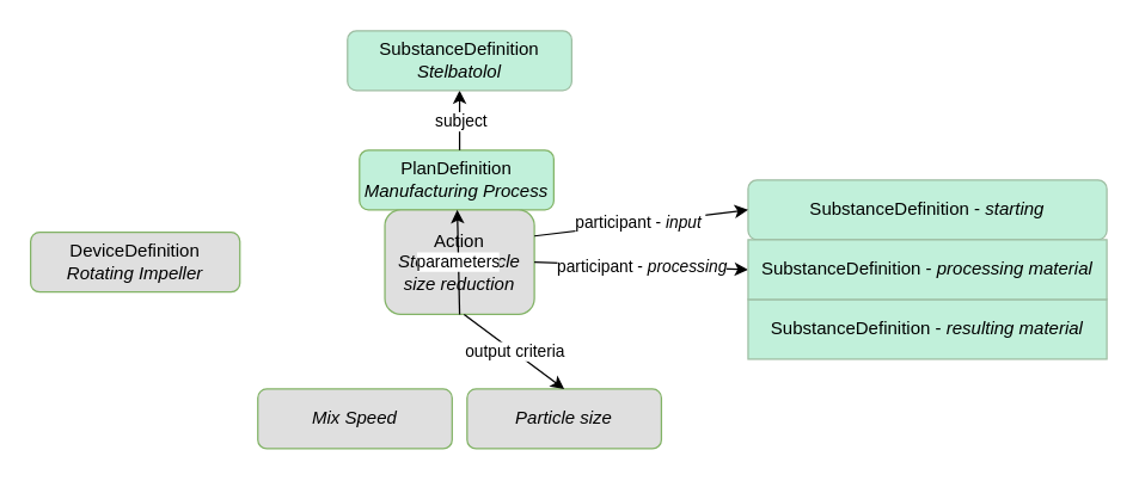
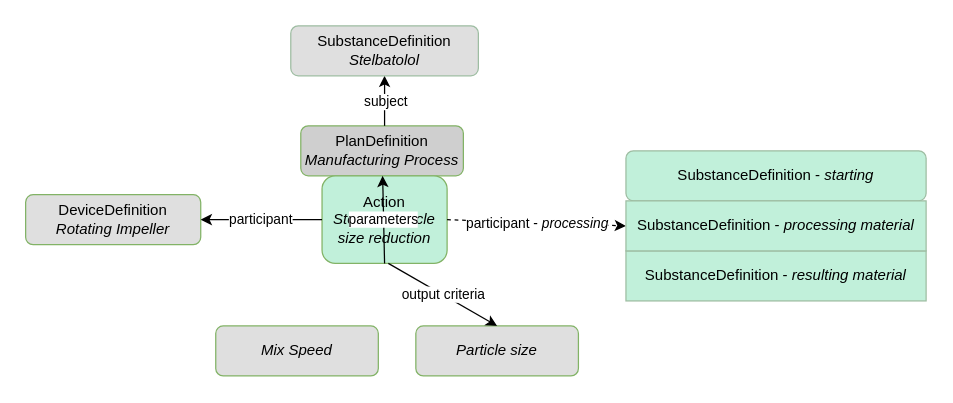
- <mxCell id="6" value="SubstanceDefinition&lt;br&gt;&lt;i style=&quot;border-color: var(--border-color);&quot;&gt;Stelbatolol&lt;/i&gt;" style="rounded=1;whiteSpace=wrap;html=1;fontSize=12;glass=0;strokeWidth=1;shadow=0;fillColor=#c1f0da;strokeColor=#9ebda2;" parent="1" vertex="1"><mxGeometry x="232" y="20" width="150" height="40" as="geometry" /></mxCell>
+ <mxCell id="6" value="SubstanceDefinition&lt;br&gt;&lt;i style=&quot;border-color: var(--border-color);&quot;&gt;Stelbatolol&lt;/i&gt;" style="rounded=1;whiteSpace=wrap;html=1;fontSize=12;glass=0;strokeWidth=1;shadow=0;fillColor=#dfdfdf;strokeColor=#9ebda2;" parent="1" vertex="1"><mxGeometry x="232" y="20" width="150" height="40" as="geometry" /></mxCell>
- <mxCell id="2" value="PlanDefinition&lt;br&gt;&lt;i&gt;Manufacturing Process&lt;/i&gt;" style="rounded=1;whiteSpace=wrap;html=1;fontSize=12;glass=0;strokeWidth=1;shadow=0;fillColor=#c1f0da;strokeColor=#82b366;" parent="1" vertex="1"><mxGeometry x="240" y="100" width="130" height="40" as="geometry" /></mxCell>
+ <mxCell id="2" value="PlanDefinition&lt;br&gt;&lt;i&gt;Manufacturing Process&lt;/i&gt;" style="rounded=1;whiteSpace=wrap;html=1;fontSize=12;glass=0;strokeWidth=1;shadow=0;fillColor=#cfcfcf;strokeColor=#82b366;" parent="1" vertex="1"><mxGeometry x="240" y="100" width="130" height="40" as="geometry" /></mxCell>
- <mxCell id="11" value="participant -&amp;nbsp;&lt;i&gt;input&lt;/i&gt;&amp;nbsp;" style="endArrow=classic;html=1;rounded=0;entryX=0;entryY=0.5;entryDx=0;entryDy=0;exitX=1;exitY=0.25;exitDx=0;exitDy=0;" parent="1" source="3" target="9" edge="1"><mxGeometry width="50" height="50" relative="1" as="geometry"><mxPoint x="367" y="165" as="sourcePoint" /><mxPoint x="455" y="155" as="targetPoint" /></mxGeometry></mxCell>
+ <mxCell id="8" value="participant" style="endArrow=classic;html=1;rounded=0;exitX=0;exitY=0.5;exitDx=0;exitDy=0;entryX=1;entryY=0.5;entryDx=0;entryDy=0;" parent="1" source="3" target="7" edge="1"><mxGeometry width="50" height="50" relative="1" as="geometry"><mxPoint x="377" y="180" as="sourcePoint" /><mxPoint x="420" y="180" as="targetPoint" /></mxGeometry></mxCell>
- <mxCell id="3" value="Action&lt;i&gt;&lt;br&gt;Step 1, Particle size reduction&lt;/i&gt;" style="rounded=1;whiteSpace=wrap;html=1;fontSize=12;glass=0;strokeWidth=1;shadow=0;fillColor=#dfdfdf;strokeColor=#82b366;" parent="1" vertex="1"><mxGeometry x="257" y="140" width="100" height="70" as="geometry" /></mxCell>
+ <mxCell id="3" value="Action&lt;i&gt;&lt;br&gt;Step 1, Particle size reduction&lt;/i&gt;" style="rounded=1;whiteSpace=wrap;html=1;fontSize=12;glass=0;strokeWidth=1;shadow=0;fillColor=#c1f0da;strokeColor=#82b366;" parent="1" vertex="1"><mxGeometry x="257" y="140" width="100" height="70" as="geometry" /></mxCell>
- <mxCell id="12" value="participant - &lt;i&gt;processing&lt;/i&gt;" style="endArrow=classic;html=1;rounded=0;exitX=1;exitY=0.5;exitDx=0;exitDy=0;entryX=0;entryY=0.5;entryDx=0;entryDy=0;" parent="1" source="3" target="17" edge="1"><mxGeometry width="50" height="50" relative="1" as="geometry"><mxPoint x="367" y="187" as="sourcePoint" /><mxPoint x="500" y="210" as="targetPoint" /></mxGeometry></mxCell>
+ <mxCell id="12" value="participant - &lt;i&gt;processing&lt;/i&gt;" style="endArrow=classic;html=1;rounded=0;exitX=1;exitY=0.5;exitDx=0;exitDy=0;entryX=0;entryY=0.5;entryDx=0;entryDy=0;dashed=1;" parent="1" source="3" target="17" edge="1"><mxGeometry width="50" height="50" relative="1" as="geometry"><mxPoint x="367" y="187" as="sourcePoint" /><mxPoint x="500" y="210" as="targetPoint" /></mxGeometry></mxCell>
- <mxCell id="15" value="&lt;i&gt;Particle size&lt;/i&gt;" style="rounded=1;whiteSpace=wrap;html=1;fontSize=12;glass=0;strokeWidth=1;shadow=0;fillColor=#dfdfdf;strokeColor=#82b366;" parent="1" vertex="1"><mxGeometry x="312" y="260" width="130" height="40" as="geometry" /></mxCell>
+ <mxCell id="15" value="&lt;i&gt;Particle size&lt;/i&gt;" style="rounded=1;whiteSpace=wrap;html=1;fontSize=12;glass=0;strokeWidth=1;shadow=0;fillColor=#dfdfdf;strokeColor=#82b366;" parent="1" vertex="1"><mxGeometry x="332" y="260" width="130" height="40" as="geometry" /></mxCell>
